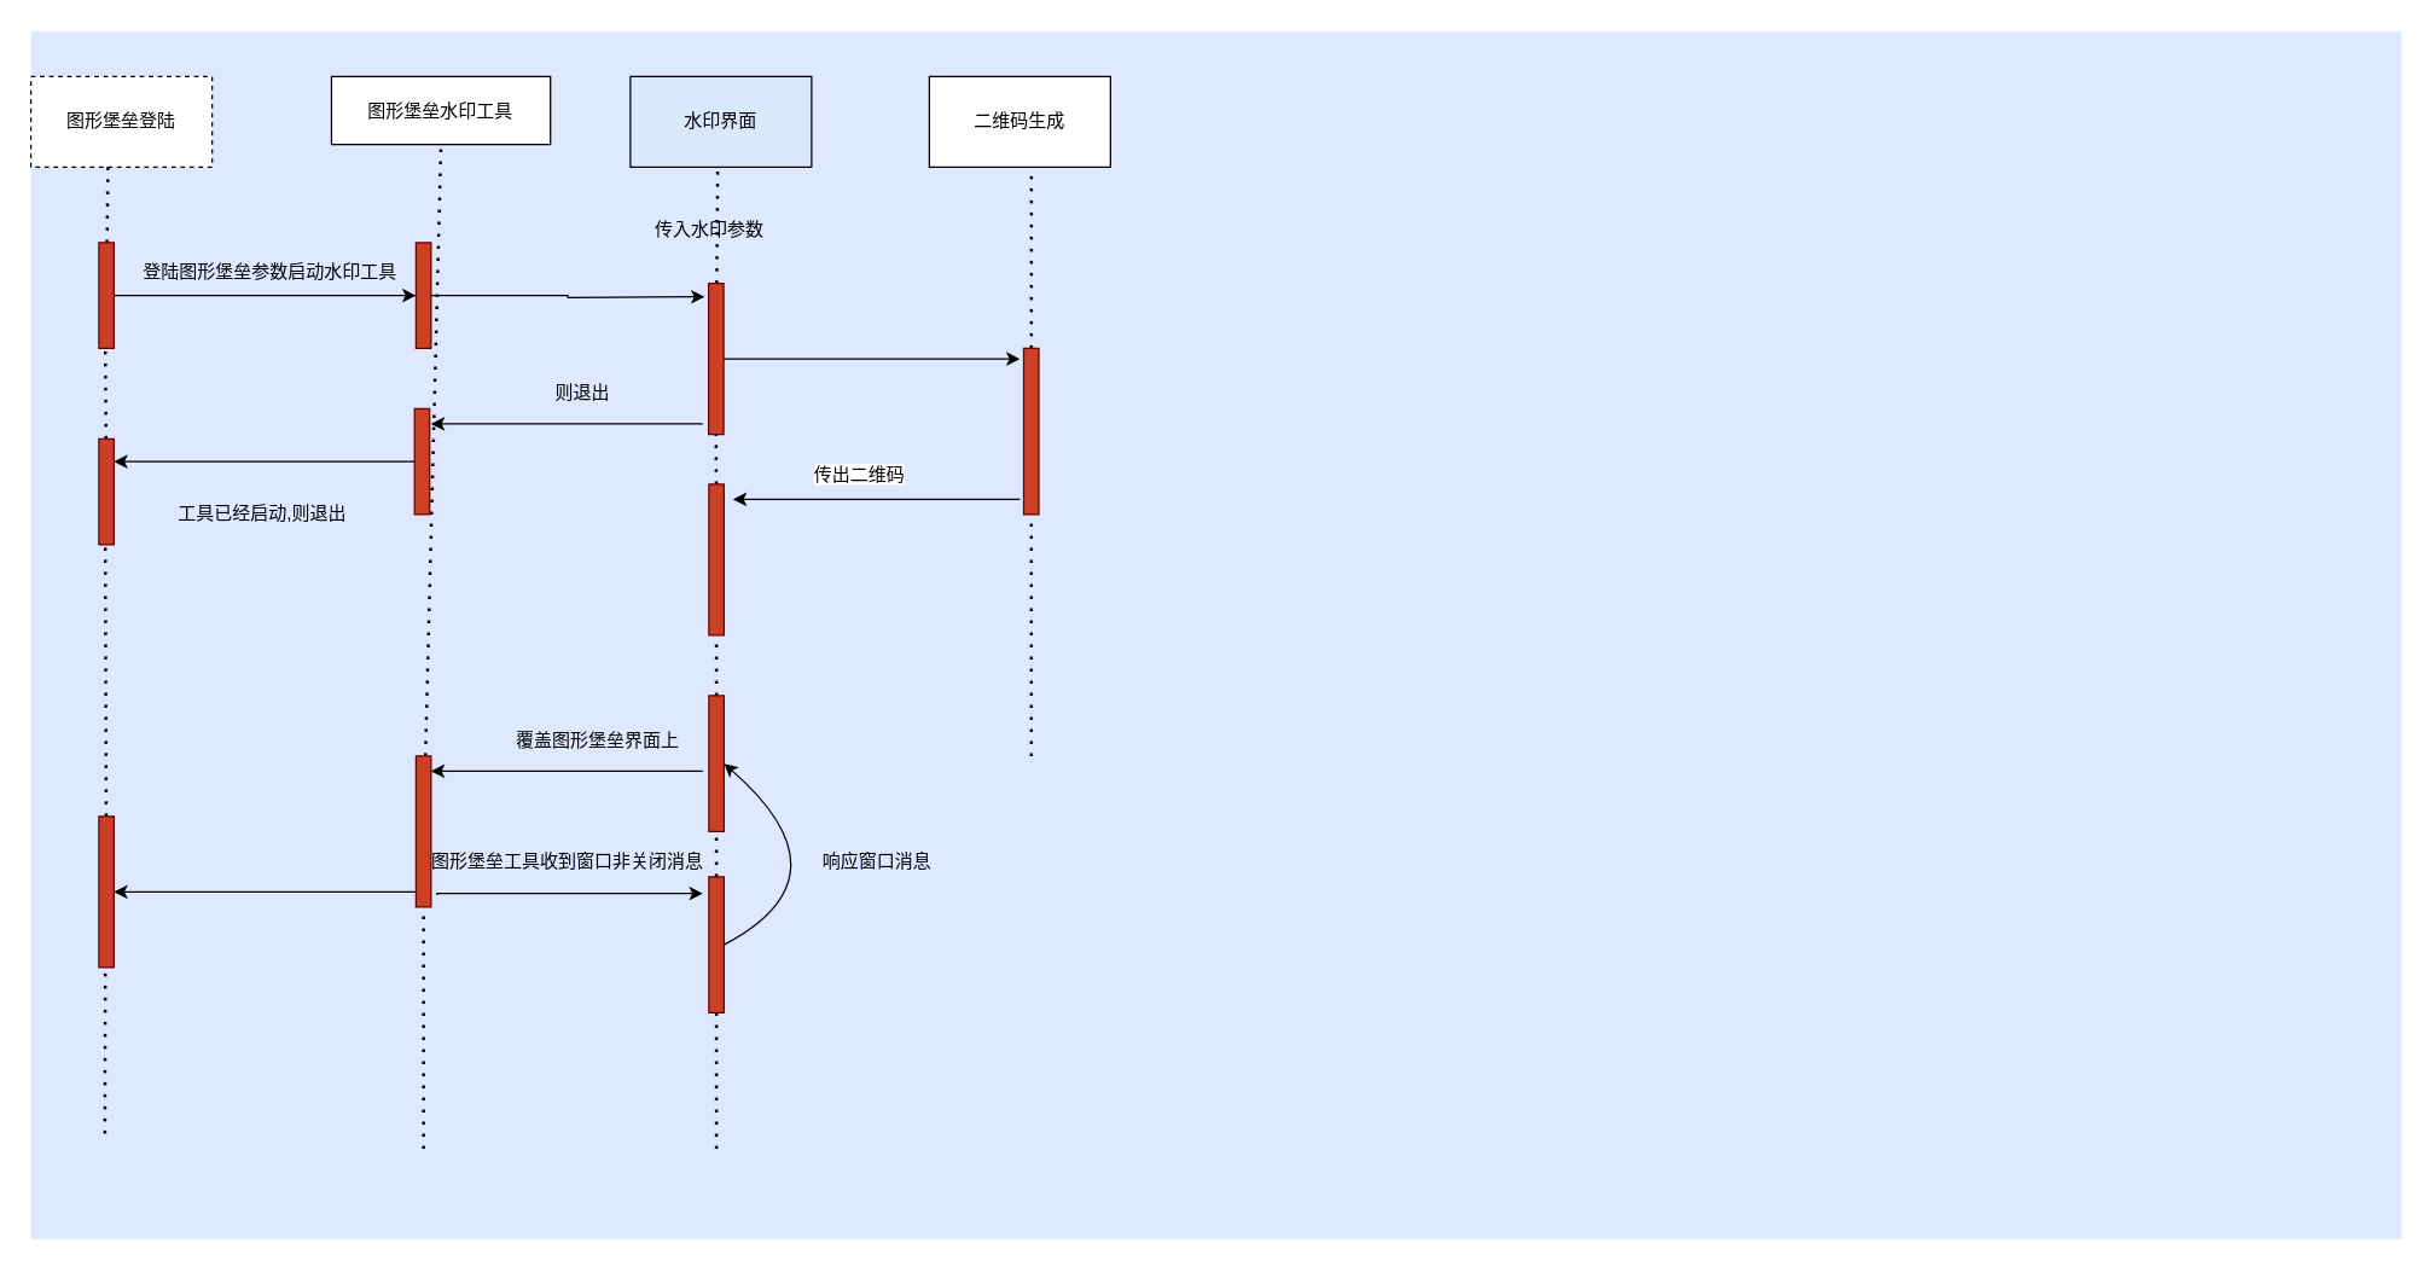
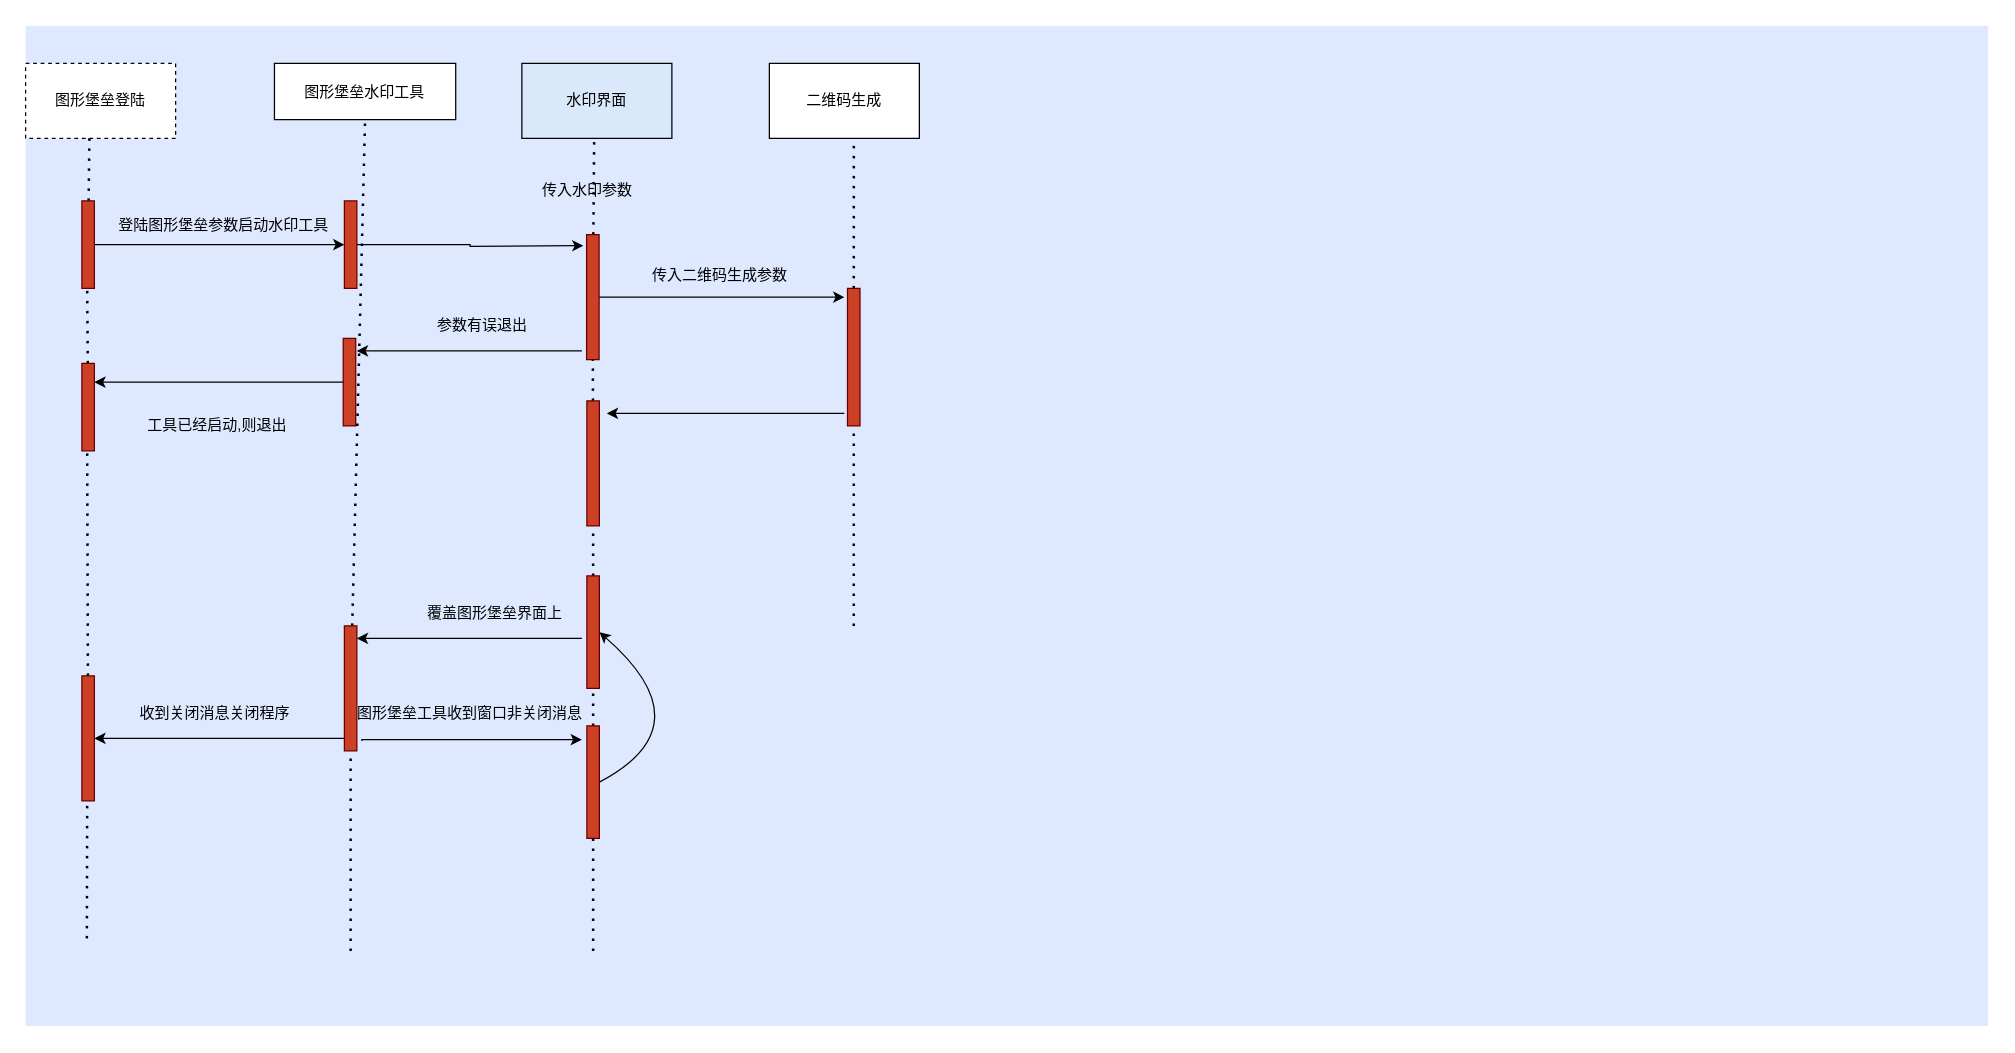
+ <mxCell id="28" value="传入二维码生成参数" style="text;html=1;resizable=0;autosize=1;align=center;verticalAlign=middle;points=[];fillColor=none;strokeColor=none;rounded=0;" vertex="1" parent="1"><mxGeometry x="515" y="210" width="120" height="20" as="geometry" /></mxCell>
- <mxCell id="19" value="则退出" style="text;html=1;resizable=0;autosize=1;align=center;verticalAlign=middle;points=[];fillColor=none;strokeColor=none;rounded=0;" vertex="1" parent="1"><mxGeometry x="340" y="250" width="90" height="20" as="geometry" /></mxCell>
+ <mxCell id="19" value="参数有误退出" style="text;html=1;resizable=0;autosize=1;align=center;verticalAlign=middle;points=[];fillColor=none;strokeColor=none;rounded=0;" vertex="1" parent="1"><mxGeometry x="340" y="250" width="90" height="20" as="geometry" /></mxCell>
- <mxCell id="34" value="&lt;span style=&quot;color: rgb(0 , 0 , 0) ; font-family: &amp;#34;helvetica&amp;#34; ; font-size: 12px ; font-style: normal ; font-weight: 400 ; letter-spacing: normal ; text-align: center ; text-indent: 0px ; text-transform: none ; word-spacing: 0px ; background-color: rgb(255 , 255 , 255) ; display: inline ; float: none&quot;&gt;传出二维码&lt;/span&gt;" style="text;whiteSpace=wrap;html=1;" vertex="1" parent="1"><mxGeometry x="537" y="300" width="68" height="30" as="geometry" /></mxCell>
+ <mxCell id="47" value="收到关闭消息关闭程序" style="text;html=1;resizable=0;autosize=1;align=center;verticalAlign=middle;points=[];fillColor=none;strokeColor=none;rounded=0;" vertex="1" parent="1"><mxGeometry x="101.25" y="560" width="140" height="20" as="geometry" /></mxCell>
- <mxCell id="49" value="响应窗口消息" style="text;html=1;resizable=0;autosize=1;align=center;verticalAlign=middle;points=[];fillColor=none;strokeColor=none;rounded=0;" vertex="1" parent="1"><mxGeometry x="535" y="560" width="90" height="20" as="geometry" /></mxCell>
